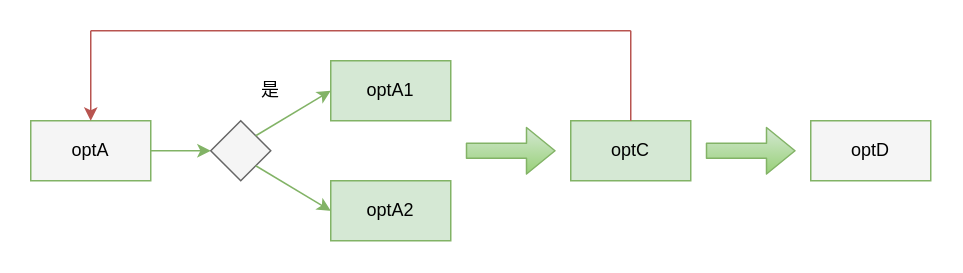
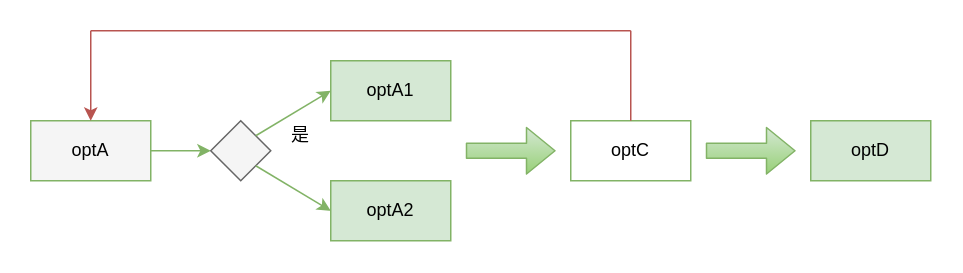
- <mxCell id="14" value="是" style="text;html=1;strokeColor=none;fillColor=none;align=center;verticalAlign=middle;whiteSpace=wrap;rounded=0;" vertex="1" parent="1"><mxGeometry x="170" y="50" width="20" height="20" as="geometry" /></mxCell>
+ <mxCell id="14" value="是" style="text;html=1;strokeColor=none;fillColor=none;align=center;verticalAlign=middle;whiteSpace=wrap;rounded=0;" vertex="1" parent="1"><mxGeometry x="190" y="80" width="20" height="20" as="geometry" /></mxCell>
- <mxCell id="7" value="optC" style="rounded=0;whiteSpace=wrap;html=1;strokeWidth=1;fillColor=#d5e8d4;strokeColor=#82b366;" vertex="1" parent="1"><mxGeometry x="380" y="80" width="80" height="40" as="geometry" /></mxCell>
+ <mxCell id="7" value="optC" style="rounded=0;whiteSpace=wrap;html=1;strokeWidth=1;fillColor=#ffffff;strokeColor=#82b366;" vertex="1" parent="1"><mxGeometry x="380" y="80" width="80" height="40" as="geometry" /></mxCell>
- <mxCell id="8" value="optD" style="rounded=0;whiteSpace=wrap;html=1;strokeWidth=1;fillColor=#f5f5f5;strokeColor=#82b366;" vertex="1" parent="1"><mxGeometry x="540" y="80" width="80" height="40" as="geometry" /></mxCell>
+ <mxCell id="8" value="optD" style="rounded=0;whiteSpace=wrap;html=1;strokeWidth=1;fillColor=#d5e8d4;strokeColor=#82b366;" vertex="1" parent="1"><mxGeometry x="540" y="80" width="80" height="40" as="geometry" /></mxCell>
